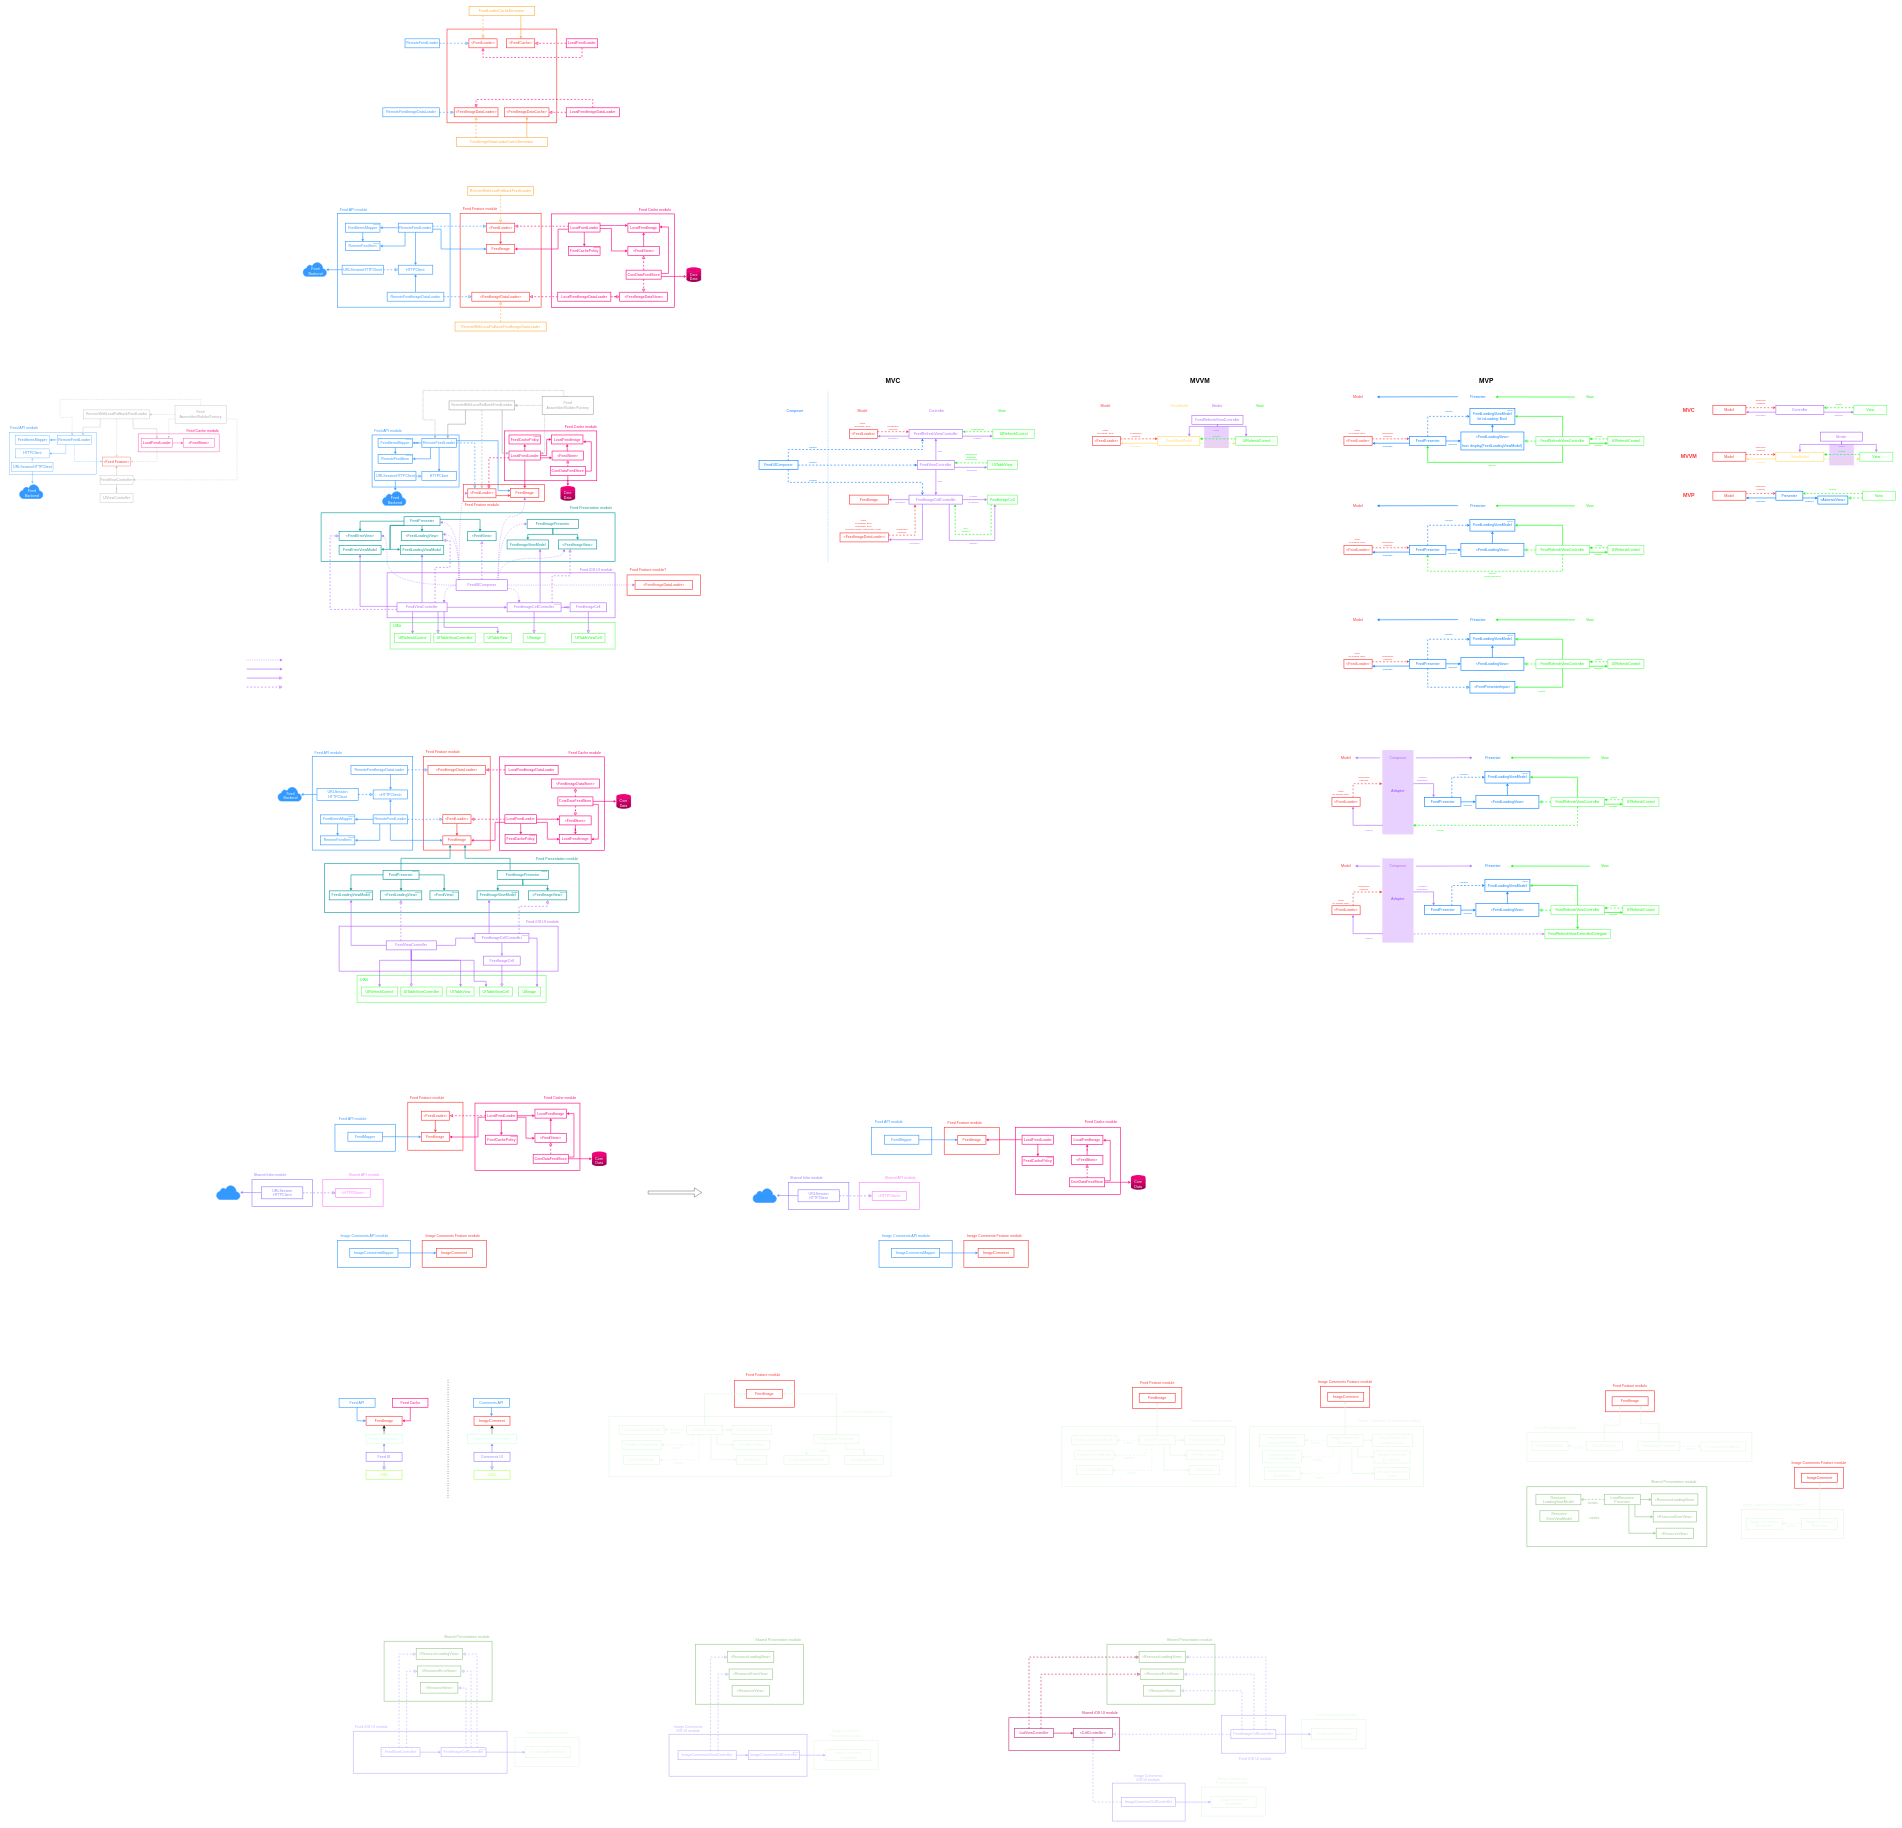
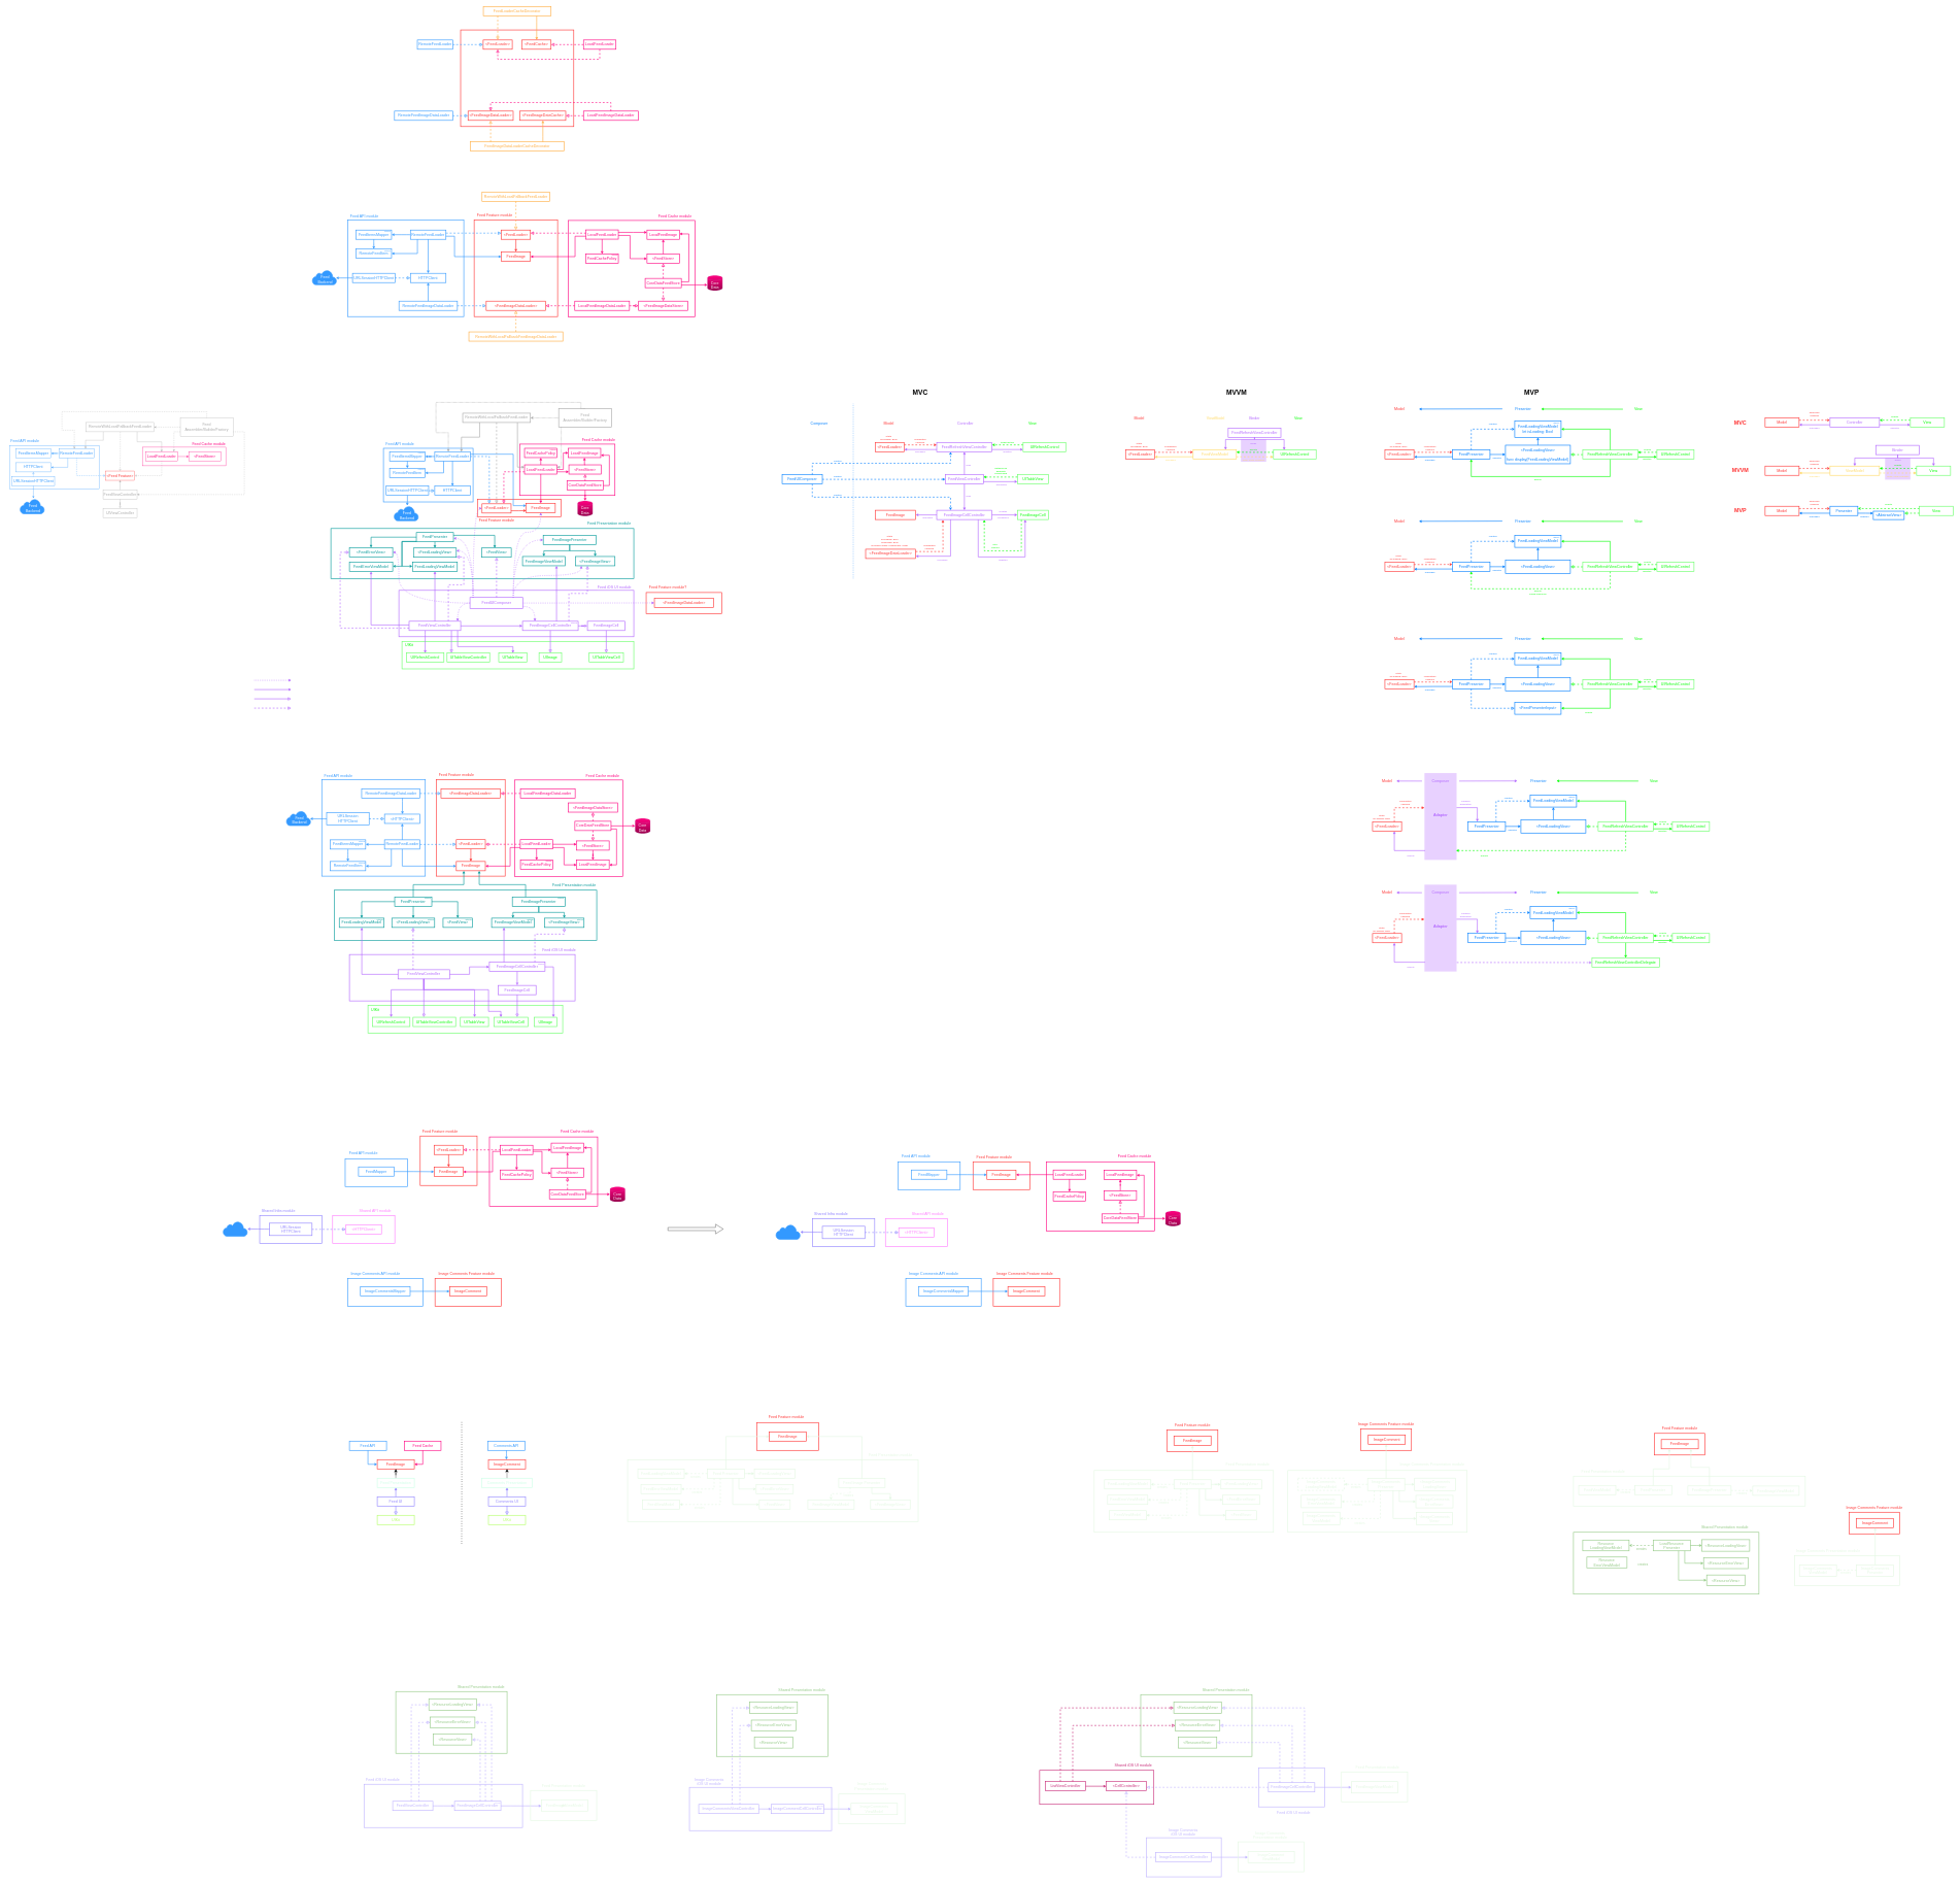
- <mxCell id="782" value="ImageComments&lt;div&gt;LoadingViewModel&lt;/div&gt;" style="rounded=0;whiteSpace=wrap;html=1;fillColor=#f5f5f5;strokeColor=#E3F7E2;fontColor=#E3F7E2;fillOpacity=0;strokeWidth=2;align=center;verticalAlign=middle;fontFamily=Helvetica;fontSize=12;" parent="1" vertex="1"><mxGeometry x="4198.5" y="4780" width="150" height="39.5" as="geometry" /></mxCell>
+ <mxCell id="782" value="ImageComments&lt;div&gt;LoadingViewModel&lt;/div&gt;" style="rounded=0;whiteSpace=wrap;html=1;fillColor=#f5f5f5;strokeColor=#E3F7E2;fontColor=#E3F7E2;fillOpacity=0;strokeWidth=2;align=center;verticalAlign=middle;fontFamily=Helvetica;fontSize=12;dashed=1;" parent="1" vertex="1"><mxGeometry x="4198.5" y="4780" width="150" height="39.5" as="geometry" /></mxCell>
